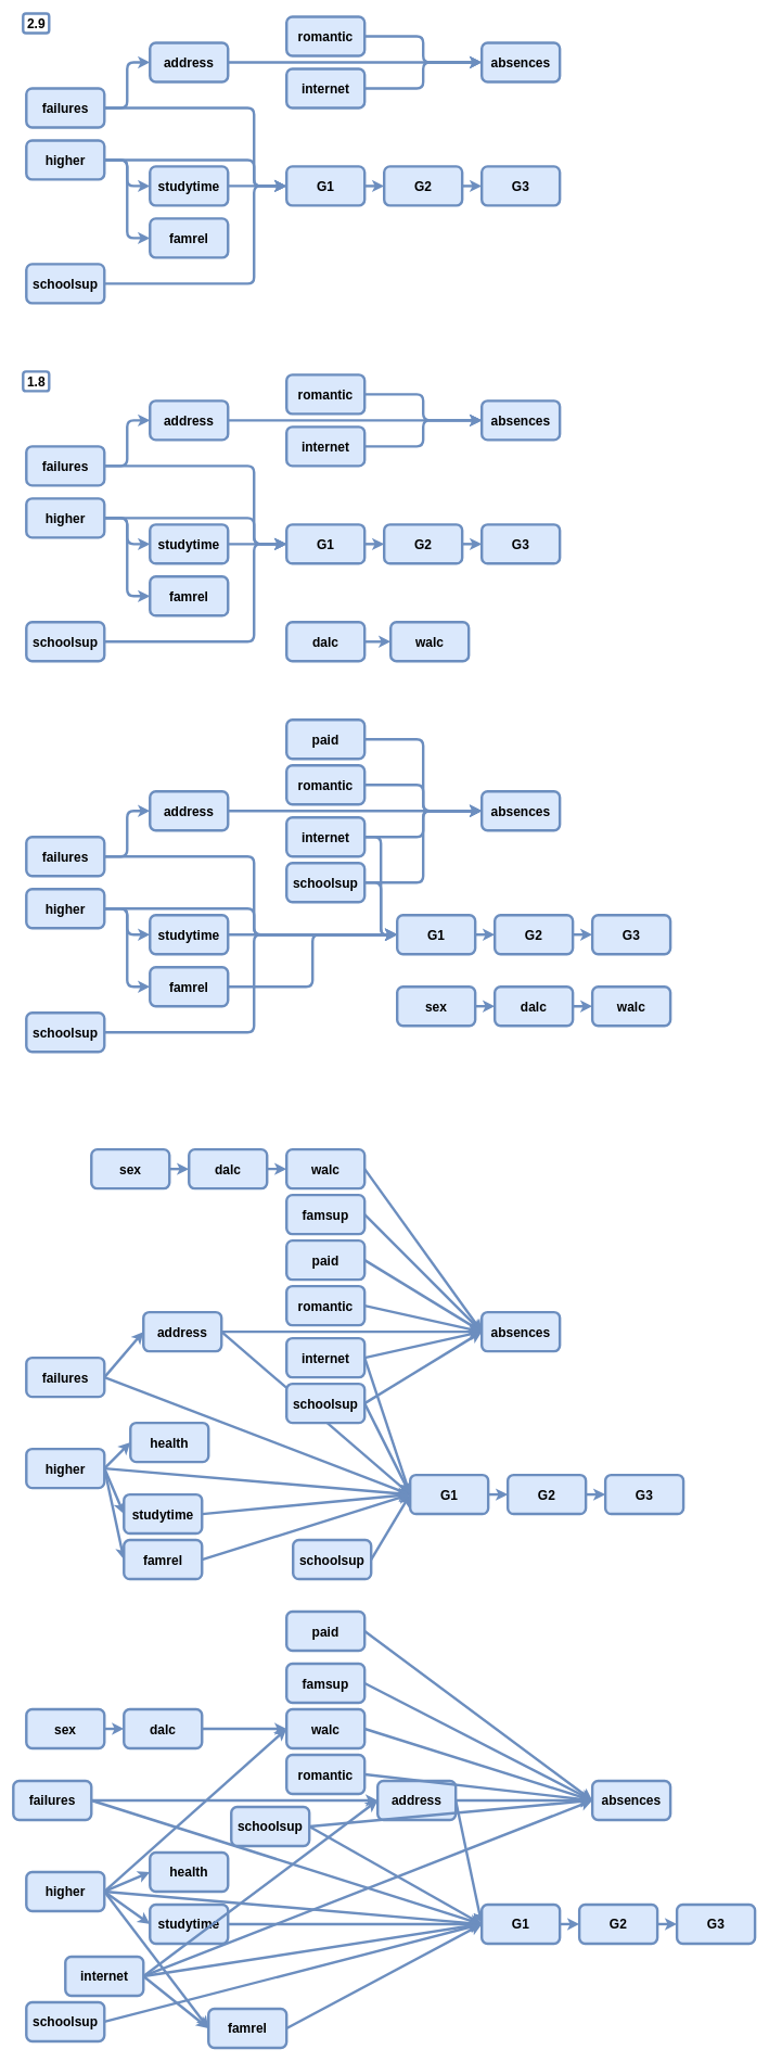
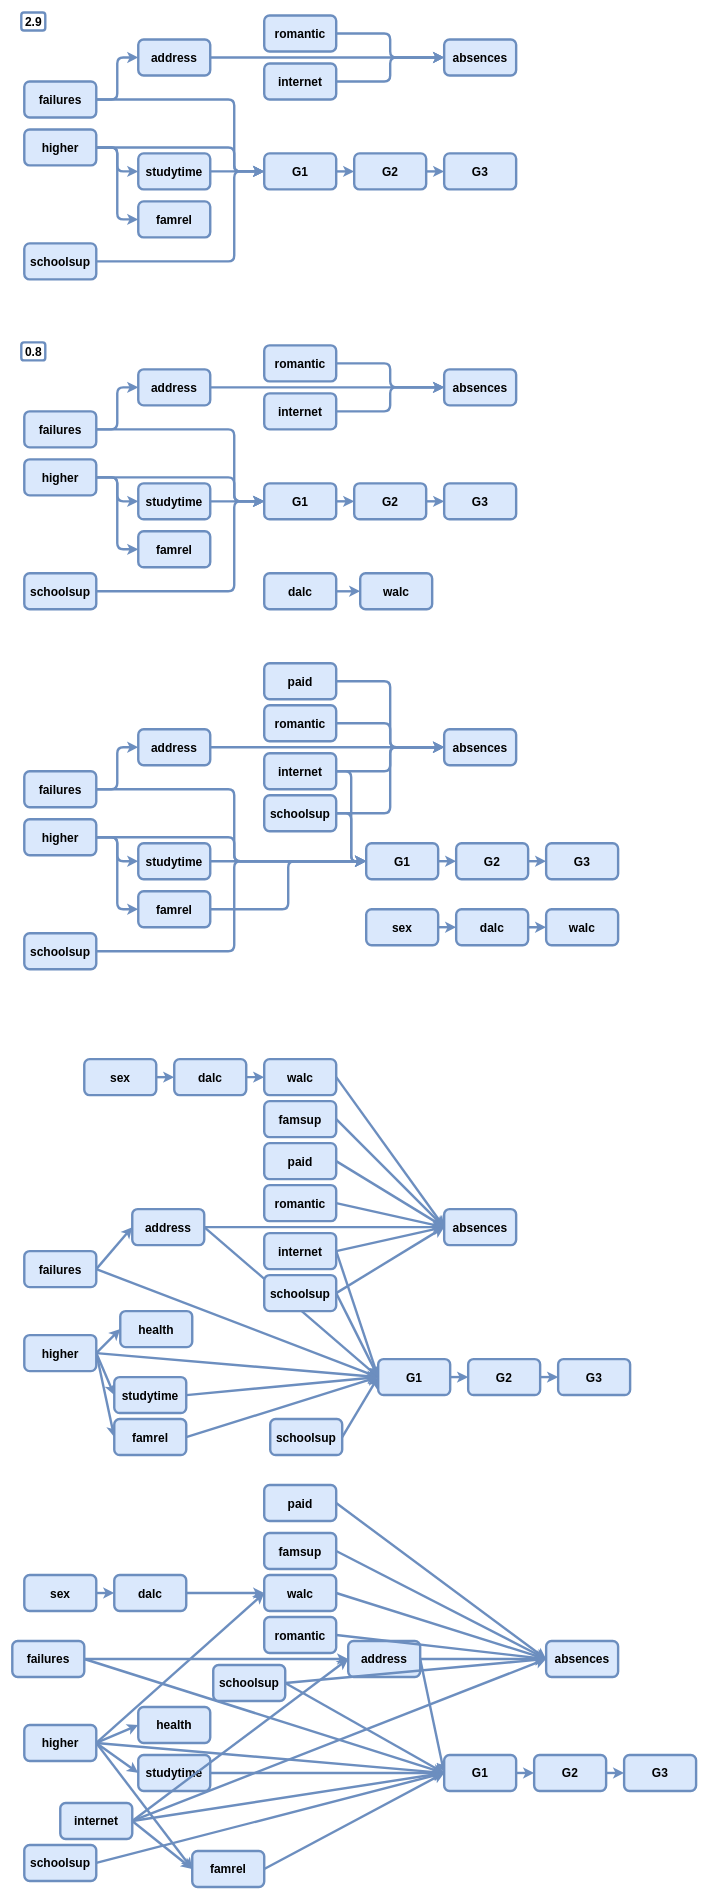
- <mxCell id="61" value="1.8" style="text;html=1;align=center;verticalAlign=middle;resizable=0;points=[];autosize=1;strokeWidth=4;rounded=1;fontSize=20;labelBackgroundColor=none;endArrow=classic;strokeColor=#6c8ebf;fontStyle=1" vertex="1" parent="1"><mxGeometry x="35" y="570" width="40" height="30" as="geometry" /></mxCell>
+ <mxCell id="61" value="0.8" style="text;html=1;align=center;verticalAlign=middle;resizable=0;points=[];autosize=1;strokeWidth=4;rounded=1;fontSize=20;labelBackgroundColor=none;endArrow=classic;strokeColor=#6c8ebf;fontStyle=1" vertex="1" parent="1"><mxGeometry x="35" y="570" width="40" height="30" as="geometry" /></mxCell>
